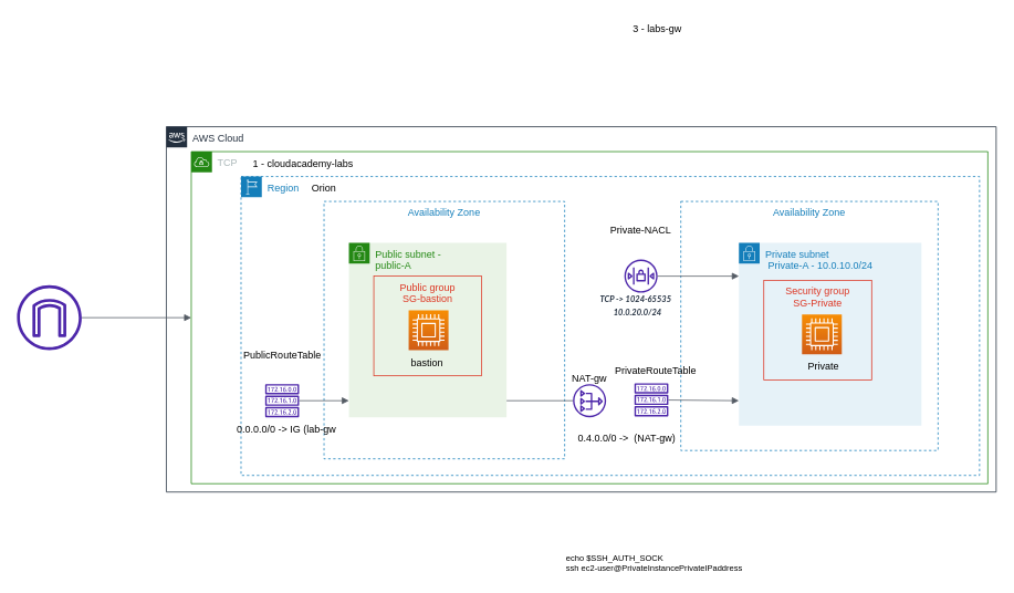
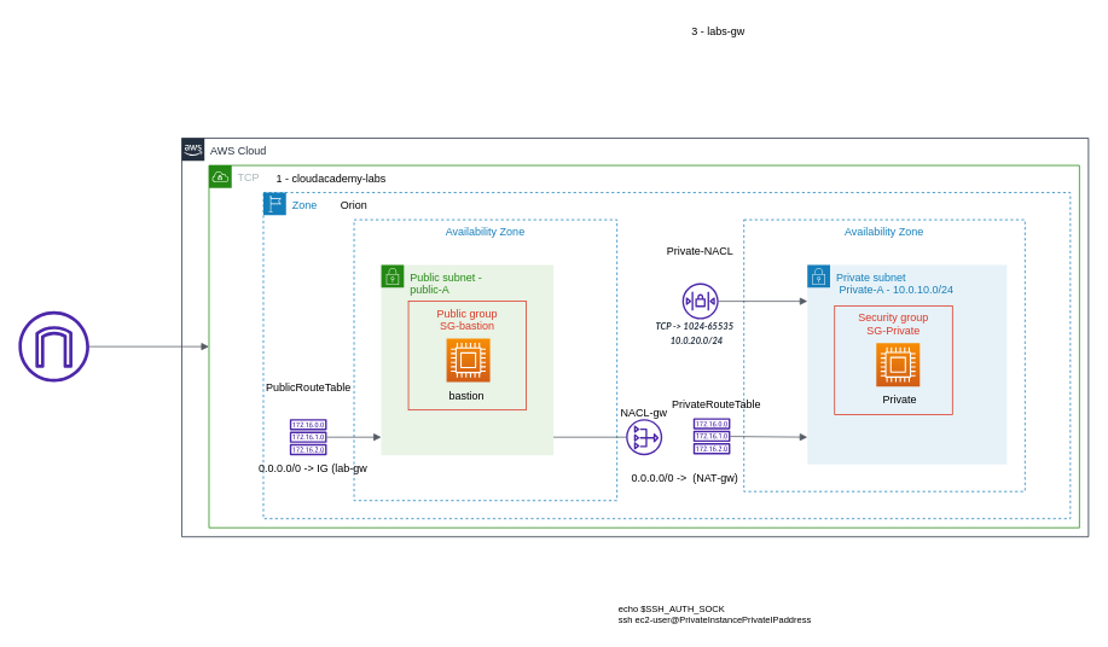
- <mxCell id="3" value="Region" style="points=[[0,0],[0.25,0],[0.5,0],[0.75,0],[1,0],[1,0.25],[1,0.5],[1,0.75],[1,1],[0.75,1],[0.5,1],[0.25,1],[0,1],[0,0.75],[0,0.5],[0,0.25]];outlineConnect=0;gradientColor=none;html=1;whiteSpace=wrap;fontSize=12;fontStyle=0;container=1;pointerEvents=0;collapsible=0;recursiveResize=0;shape=mxgraph.aws4.group;grIcon=mxgraph.aws4.group_region;strokeColor=#147EBA;fillColor=none;verticalAlign=top;align=left;spacingLeft=30;fontColor=#147EBA;dashed=1;" parent="1" vertex="1"><mxGeometry x="290" y="212" width="890" height="360" as="geometry" /></mxCell>
+ <mxCell id="3" value="Zone" style="points=[[0,0],[0.25,0],[0.5,0],[0.75,0],[1,0],[1,0.25],[1,0.5],[1,0.75],[1,1],[0.75,1],[0.5,1],[0.25,1],[0,1],[0,0.75],[0,0.5],[0,0.25]];outlineConnect=0;gradientColor=none;html=1;whiteSpace=wrap;fontSize=12;fontStyle=0;container=1;pointerEvents=0;collapsible=0;recursiveResize=0;shape=mxgraph.aws4.group;grIcon=mxgraph.aws4.group_region;strokeColor=#147EBA;fillColor=none;verticalAlign=top;align=left;spacingLeft=30;fontColor=#147EBA;dashed=1;" parent="1" vertex="1"><mxGeometry x="290" y="212" width="890" height="360" as="geometry" /></mxCell>
- <mxCell id="28" value="NAT-gw" style="text;html=1;strokeColor=none;fillColor=none;align=center;verticalAlign=middle;whiteSpace=wrap;rounded=0;" vertex="1" parent="13"><mxGeometry x="450" y="259" width="60" height="30" as="geometry" /></mxCell>
+ <mxCell id="28" value="NACL-gw" style="text;html=1;strokeColor=none;fillColor=none;align=center;verticalAlign=middle;whiteSpace=wrap;rounded=0;" vertex="1" parent="13"><mxGeometry x="450" y="259" width="60" height="30" as="geometry" /></mxCell>
- <mxCell id="27" value="0.4.0.0/0 -&amp;gt;&amp;nbsp; (NAT-gw)" style="text;html=1;strokeColor=none;fillColor=none;align=center;verticalAlign=middle;whiteSpace=wrap;rounded=0;" vertex="1" parent="13"><mxGeometry x="460" y="330" width="130" height="30" as="geometry" /></mxCell>
+ <mxCell id="27" value="0.0.0.0/0 -&amp;gt;&amp;nbsp; (NAT-gw)" style="text;html=1;strokeColor=none;fillColor=none;align=center;verticalAlign=middle;whiteSpace=wrap;rounded=0;" vertex="1" parent="13"><mxGeometry x="460" y="330" width="130" height="30" as="geometry" /></mxCell>
